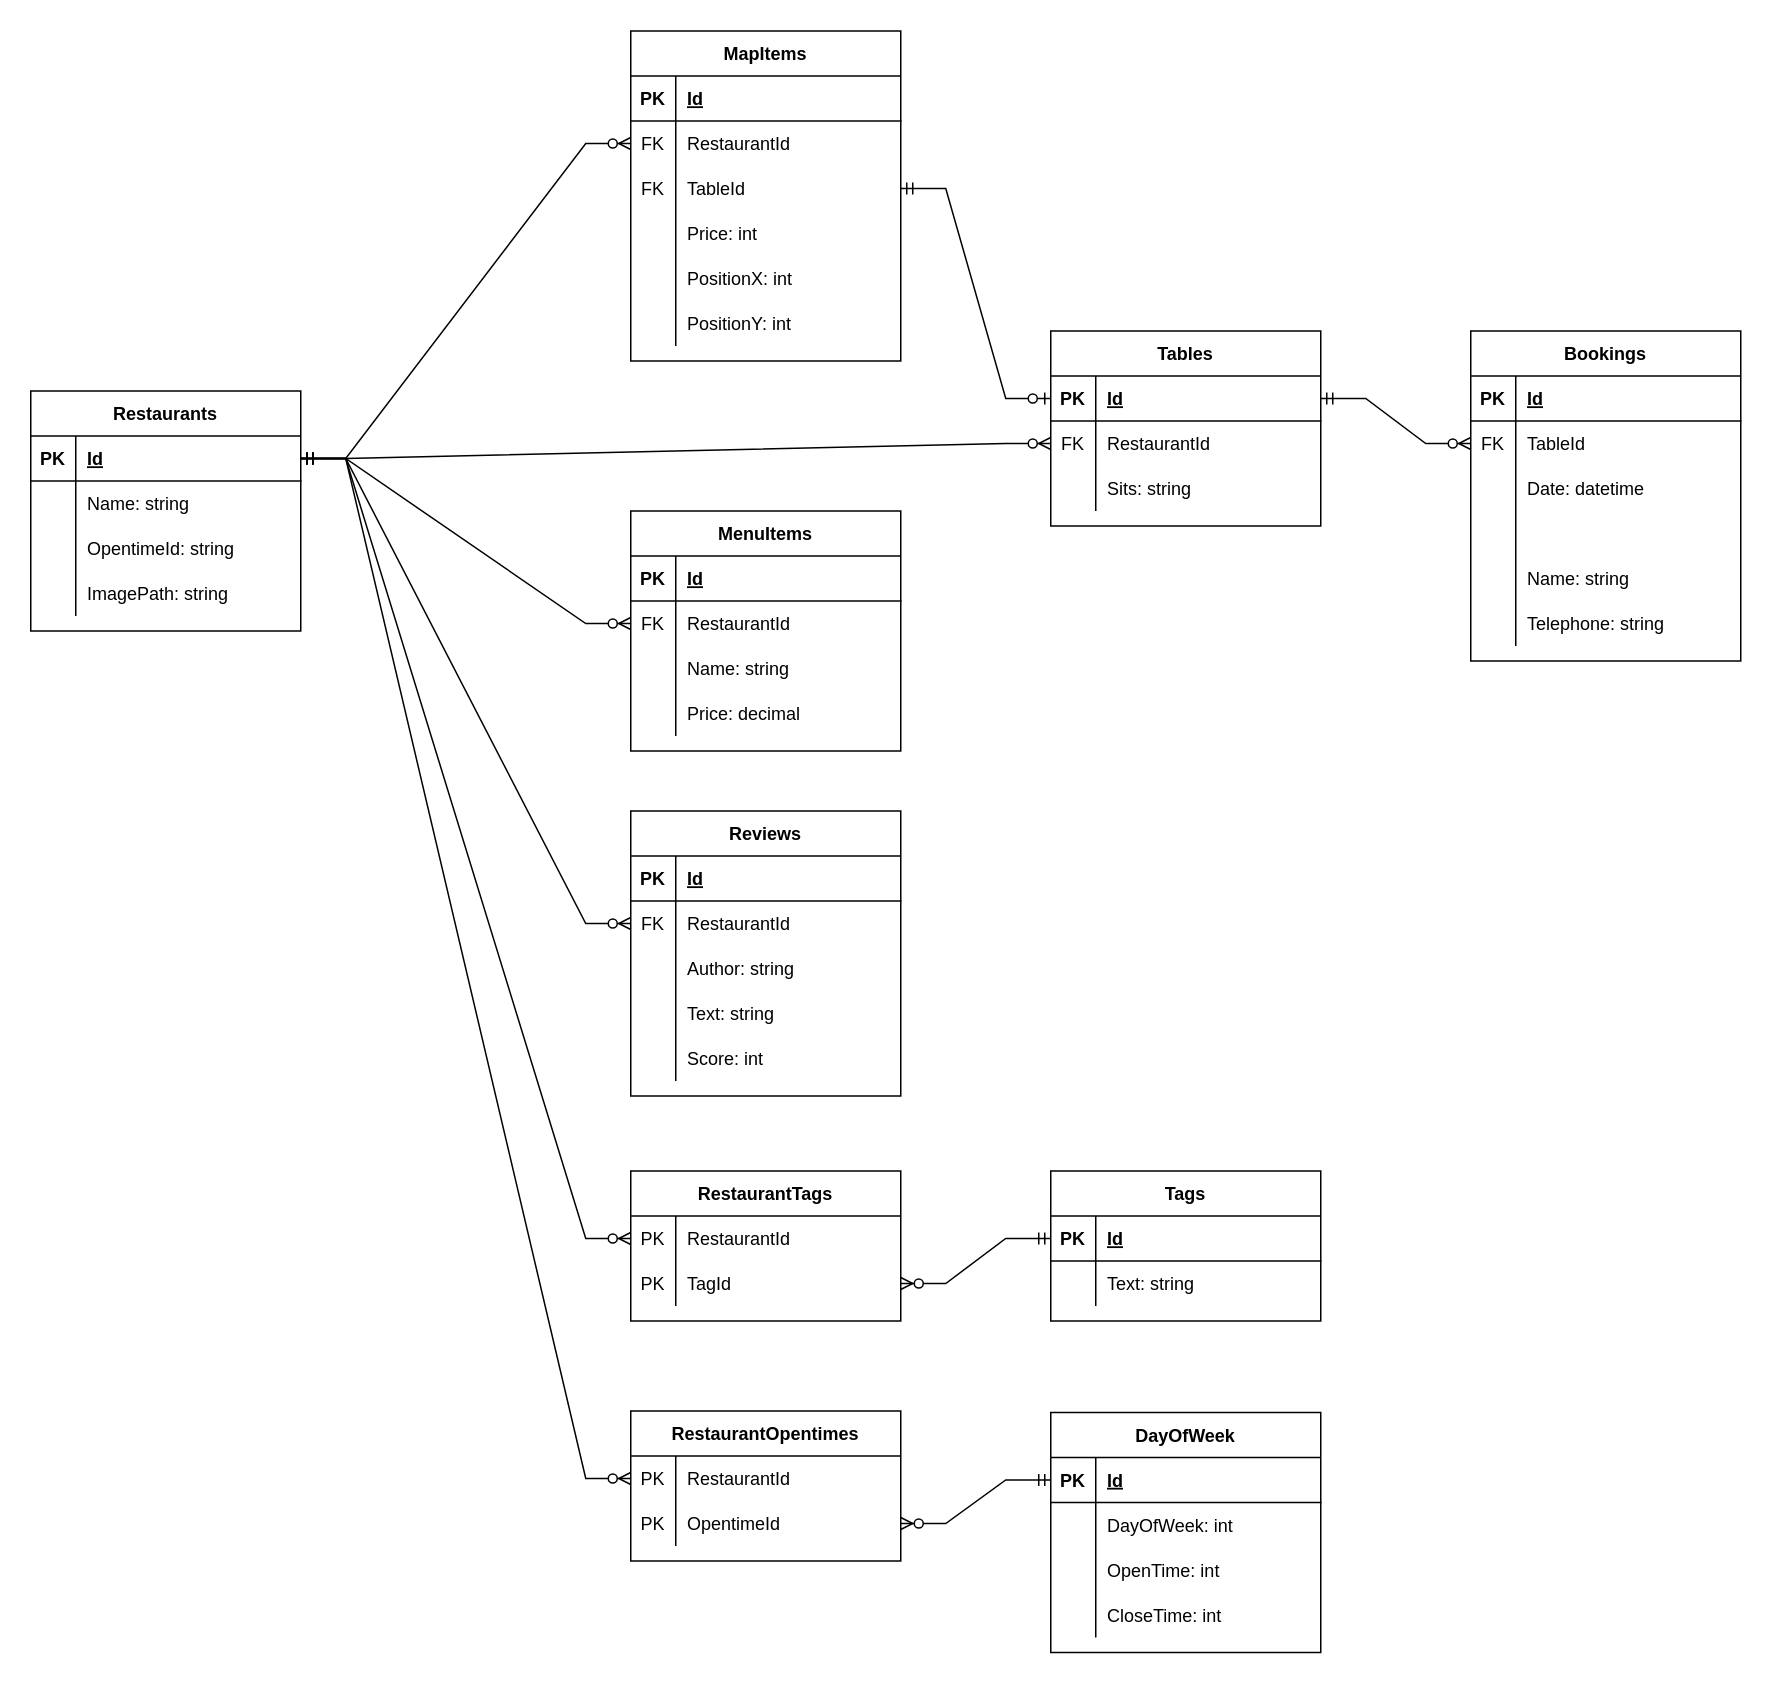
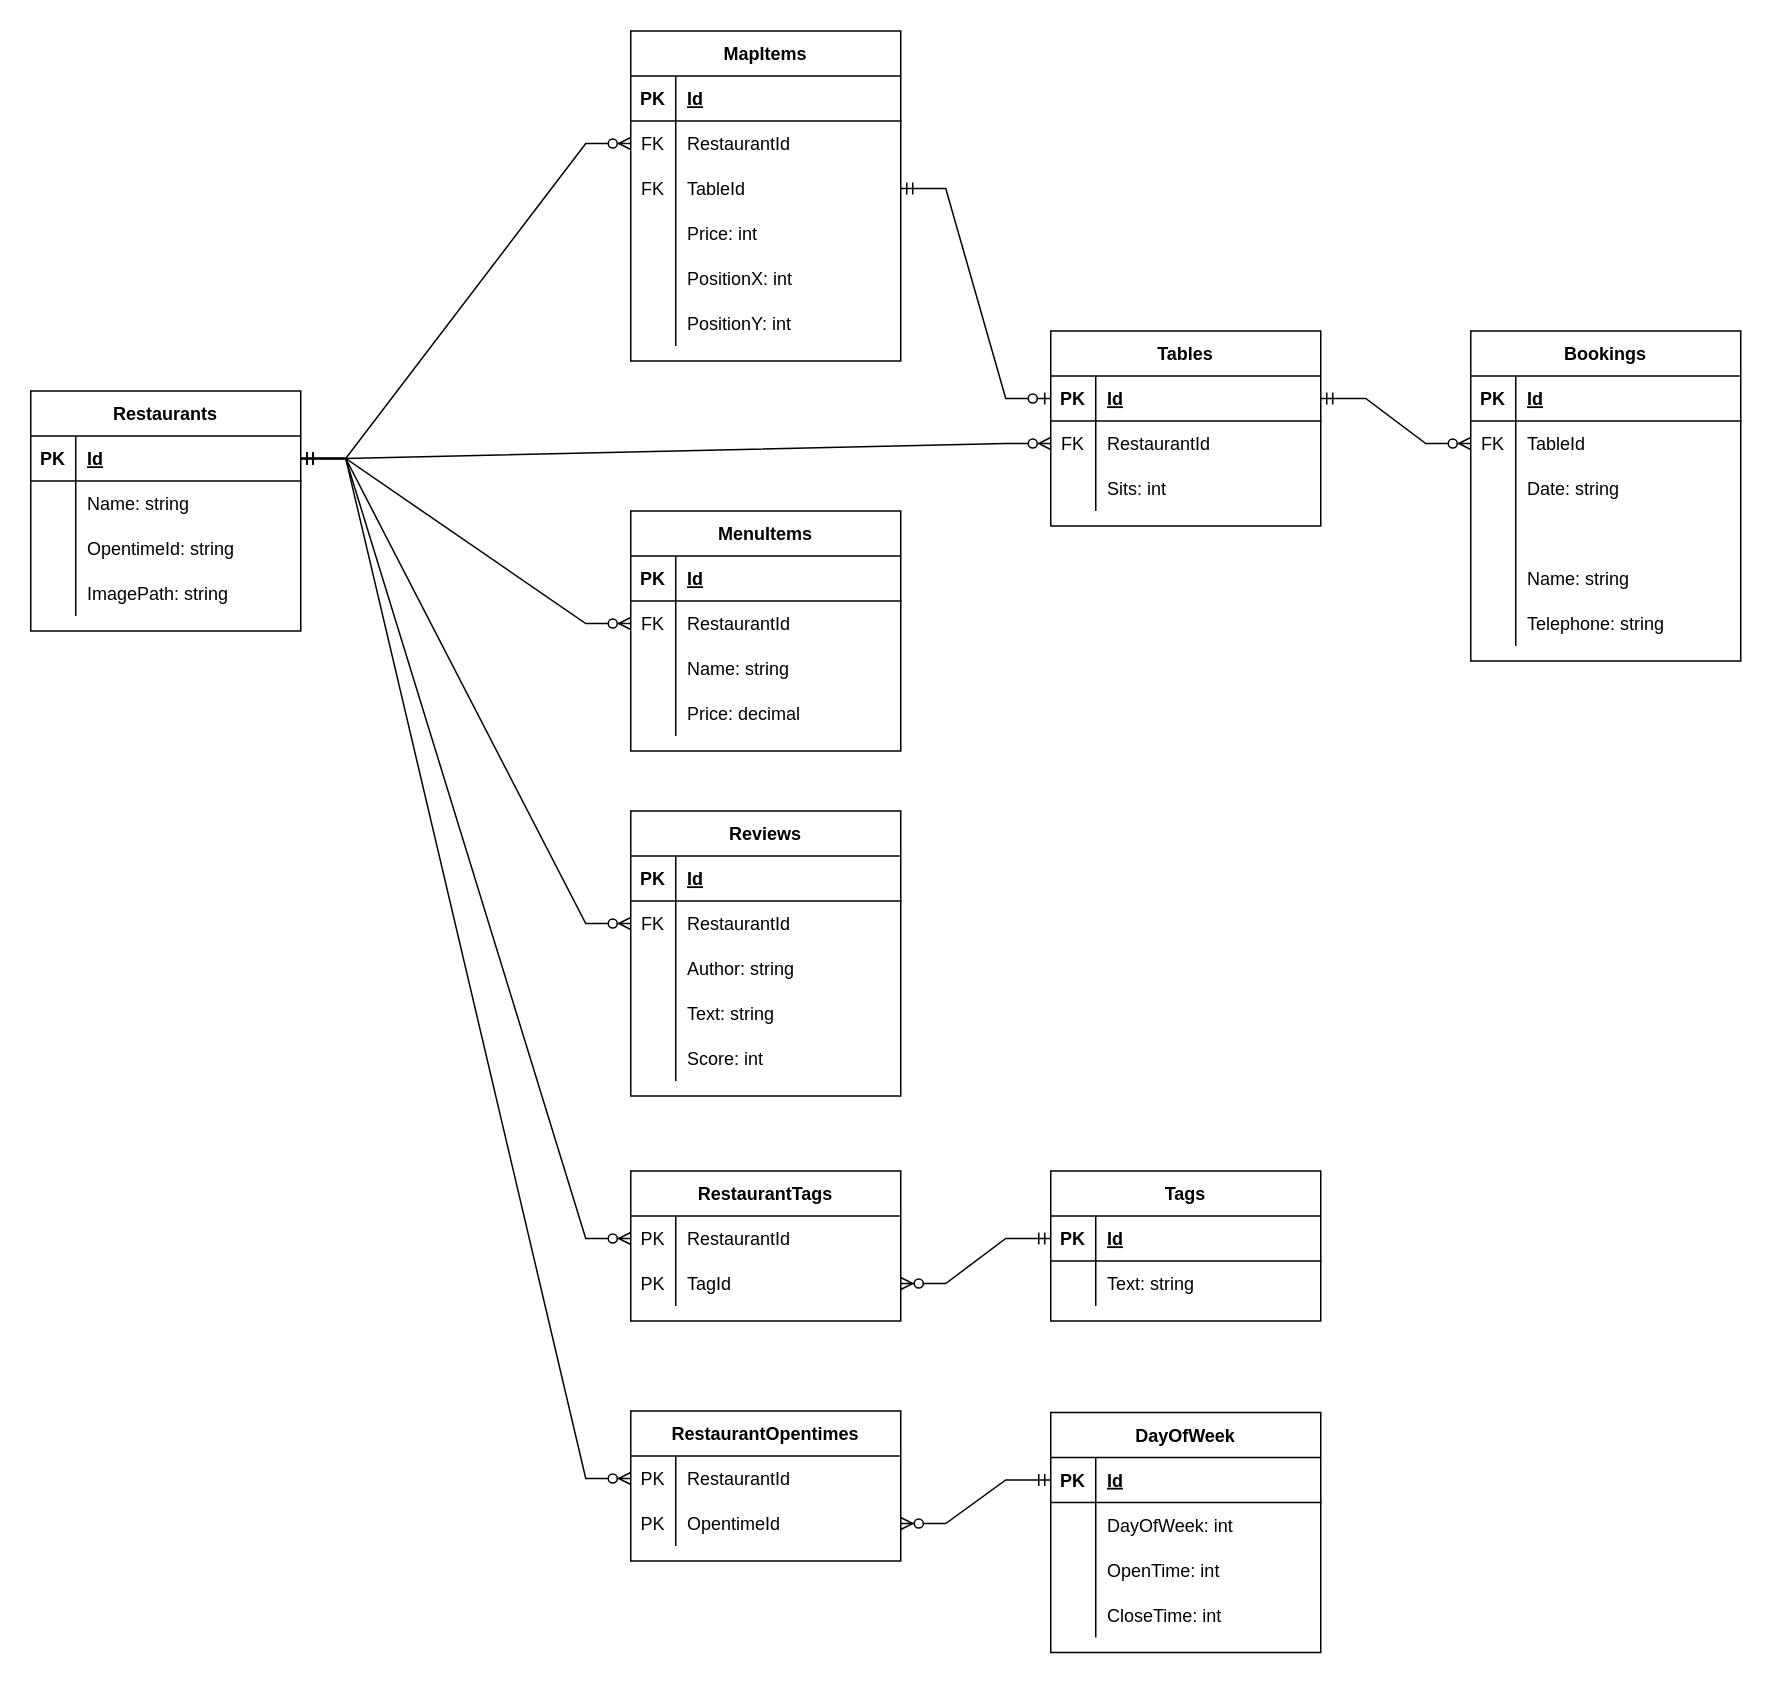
- <mxCell id="24" value="Sits: string" style="shape=partialRectangle;connectable=0;fillColor=none;top=0;left=0;bottom=0;right=0;align=left;spacingLeft=6;overflow=hidden;" parent="22" vertex="1"><mxGeometry x="30" width="150" height="30" as="geometry"><mxRectangle width="150" height="30" as="alternateBounds" /></mxGeometry></mxCell>
+ <mxCell id="24" value="Sits: int" style="shape=partialRectangle;connectable=0;fillColor=none;top=0;left=0;bottom=0;right=0;align=left;spacingLeft=6;overflow=hidden;" parent="22" vertex="1"><mxGeometry x="30" width="150" height="30" as="geometry"><mxRectangle width="150" height="30" as="alternateBounds" /></mxGeometry></mxCell>
- <mxCell id="56" value="Date: datetime" style="shape=partialRectangle;connectable=0;fillColor=none;top=0;left=0;bottom=0;right=0;align=left;spacingLeft=6;overflow=hidden;" parent="54" vertex="1"><mxGeometry x="30" width="150" height="30" as="geometry"><mxRectangle width="150" height="30" as="alternateBounds" /></mxGeometry></mxCell>
+ <mxCell id="56" value="Date: string" style="shape=partialRectangle;connectable=0;fillColor=none;top=0;left=0;bottom=0;right=0;align=left;spacingLeft=6;overflow=hidden;" parent="54" vertex="1"><mxGeometry x="30" width="150" height="30" as="geometry"><mxRectangle width="150" height="30" as="alternateBounds" /></mxGeometry></mxCell>
